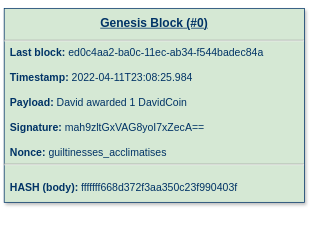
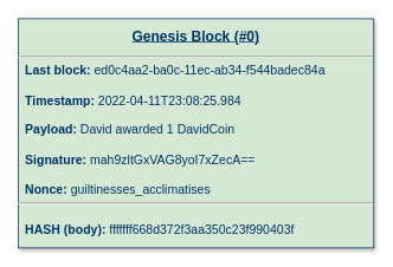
- <mxCell id="2" value="&lt;p style=&quot;margin: 4px 0px 0px ; text-align: center ; text-decoration: underline ; line-height: 2&quot;&gt;&lt;b&gt;&lt;font style=&quot;font-size: 16px&quot;&gt;Genesis Block (#0)&lt;/font&gt;&lt;/b&gt;&lt;/p&gt;&lt;hr&gt;&lt;p style=&quot;margin: 0px 0px 0px 8px ; font-size: 14px&quot;&gt;&lt;font style=&quot;font-size: 14px&quot;&gt;&lt;b&gt;Last block:&amp;nbsp;&lt;/b&gt;ed0c4aa2-ba0c-11ec-ab34-f544badec84a&lt;/font&gt;&lt;/p&gt;&lt;p style=&quot;margin: 0px 0px 0px 8px ; font-size: 14px&quot;&gt;&lt;font style=&quot;font-size: 14px&quot;&gt;&lt;br&gt;&lt;/font&gt;&lt;/p&gt;&lt;p style=&quot;margin: 0px 0px 0px 8px ; font-size: 14px&quot;&gt;&lt;font style=&quot;font-size: 14px&quot;&gt;&lt;b&gt;Timestamp:&lt;/b&gt;&amp;nbsp;2022-04-11T23:08:25.984&lt;/font&gt;&lt;/p&gt;&lt;p style=&quot;margin: 0px 0px 0px 8px ; font-size: 14px&quot;&gt;&lt;font style=&quot;font-size: 14px&quot;&gt;&lt;br&gt;&lt;/font&gt;&lt;/p&gt;&lt;p style=&quot;margin: 0px 0px 0px 8px ; font-size: 14px&quot;&gt;&lt;b&gt;Payload:&lt;/b&gt; David awarded 1 DavidCoin&lt;/p&gt;&lt;p style=&quot;margin: 0px 0px 0px 8px ; font-size: 14px&quot;&gt;&lt;br&gt;&lt;/p&gt;&lt;p style=&quot;margin: 0px 0px 0px 8px ; font-size: 14px&quot;&gt;&lt;b&gt;Signature:&lt;/b&gt;&amp;nbsp;mah9zltGxVAG8yoI7xZecA==&lt;/p&gt;&lt;p style=&quot;margin: 0px 0px 0px 8px ; font-size: 14px&quot;&gt;&lt;br&gt;&lt;/p&gt;&lt;p style=&quot;margin: 0px 0px 0px 8px ; font-size: 14px&quot;&gt;&lt;font style=&quot;font-size: 14px&quot;&gt;&lt;b&gt;Nonce:&lt;/b&gt;&amp;nbsp;guiltinesses_acclimatises&lt;/font&gt;&lt;/p&gt;&lt;p style=&quot;margin: 0px 0px 0px 8px ; font-size: 14px&quot;&gt;&lt;font style=&quot;font-size: 14px&quot;&gt;&lt;/font&gt;&lt;/p&gt;&lt;hr&gt;&lt;br&gt;&lt;p style=&quot;margin: 0px 0px 0px 8px ; font-size: 14px&quot;&gt;&lt;b&gt;HASH (body):&lt;/b&gt;&amp;nbsp;fffffff668d372f3aa350c23f990403f&lt;br&gt;&lt;/p&gt;" style="verticalAlign=top;align=left;overflow=fill;fontSize=12;fontFamily=Helvetica;html=1;strokeColor=#003366;shadow=1;fillColor=#D5E8D4;fontColor=#003366" vertex="1" parent="1"><mxGeometry x="5" y="10.64" width="400" height="258.36" as="geometry" /></mxCell>
+ <mxCell id="2" value="&lt;p style=&quot;margin: 4px 0px 0px ; text-align: center ; text-decoration: underline ; line-height: 2&quot;&gt;&lt;b&gt;&lt;font style=&quot;font-size: 16px&quot;&gt;Genesis Block (#0)&lt;/font&gt;&lt;/b&gt;&lt;/p&gt;&lt;hr&gt;&lt;p style=&quot;margin: 0px 0px 0px 8px ; font-size: 14px&quot;&gt;&lt;font style=&quot;font-size: 14px&quot;&gt;&lt;b&gt;Last block:&amp;nbsp;&lt;/b&gt;ed0c4aa2-ba0c-11ec-ab34-f544badec84a&lt;/font&gt;&lt;/p&gt;&lt;p style=&quot;margin: 0px 0px 0px 8px ; font-size: 14px&quot;&gt;&lt;font style=&quot;font-size: 14px&quot;&gt;&lt;br&gt;&lt;/font&gt;&lt;/p&gt;&lt;p style=&quot;margin: 0px 0px 0px 8px ; font-size: 14px&quot;&gt;&lt;font style=&quot;font-size: 14px&quot;&gt;&lt;b&gt;Timestamp:&lt;/b&gt;&amp;nbsp;2022-04-11T23:08:25.984&lt;/font&gt;&lt;/p&gt;&lt;p style=&quot;margin: 0px 0px 0px 8px ; font-size: 14px&quot;&gt;&lt;font style=&quot;font-size: 14px&quot;&gt;&lt;br&gt;&lt;/font&gt;&lt;/p&gt;&lt;p style=&quot;margin: 0px 0px 0px 8px ; font-size: 14px&quot;&gt;&lt;b&gt;Payload:&lt;/b&gt; David awarded 1 DavidCoin&lt;/p&gt;&lt;p style=&quot;margin: 0px 0px 0px 8px ; font-size: 14px&quot;&gt;&lt;br&gt;&lt;/p&gt;&lt;p style=&quot;margin: 0px 0px 0px 8px ; font-size: 14px&quot;&gt;&lt;b&gt;Signature:&lt;/b&gt;&amp;nbsp;mah9zltGxVAG8yoI7xZecA==&lt;/p&gt;&lt;p style=&quot;margin: 0px 0px 0px 8px ; font-size: 14px&quot;&gt;&lt;br&gt;&lt;/p&gt;&lt;p style=&quot;margin: 0px 0px 0px 8px ; font-size: 14px&quot;&gt;&lt;font style=&quot;font-size: 14px&quot;&gt;&lt;b&gt;Nonce:&lt;/b&gt;&amp;nbsp;guiltinesses_acclimatises&lt;/font&gt;&lt;/p&gt;&lt;p style=&quot;margin: 0px 0px 0px 8px ; font-size: 14px&quot;&gt;&lt;font style=&quot;font-size: 14px&quot;&gt;&lt;/font&gt;&lt;/p&gt;&lt;hr&gt;&lt;br&gt;&lt;p style=&quot;margin: 0px 0px 0px 8px ; font-size: 14px&quot;&gt;&lt;b&gt;HASH (body):&lt;/b&gt;&amp;nbsp;fffffff668d372f3aa350c23f990403f&lt;br&gt;&lt;/p&gt;" style="verticalAlign=top;align=left;overflow=fill;fontSize=12;fontFamily=Helvetica;html=1;strokeColor=#003366;shadow=1;fillColor=#D5E8D4;fontColor=#003366" vertex="1" parent="1"><mxGeometry x="20" y="20.64" width="400" height="258.36" as="geometry" /></mxCell>
